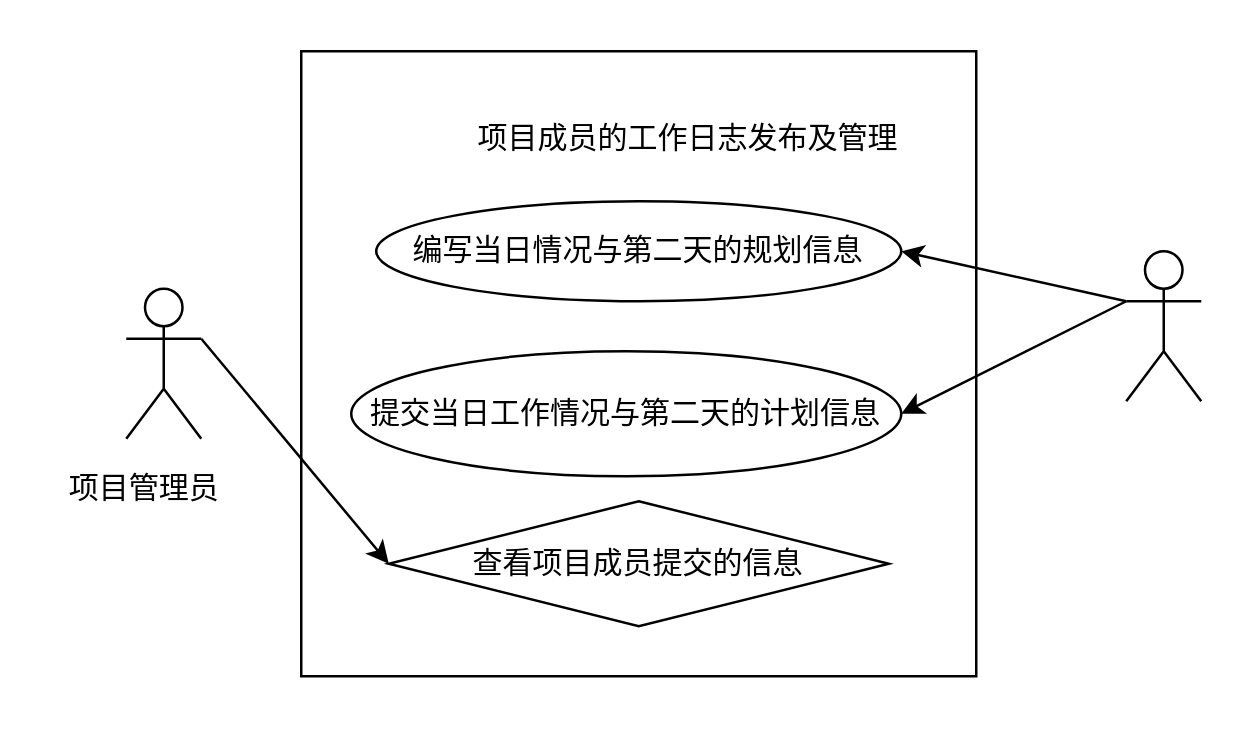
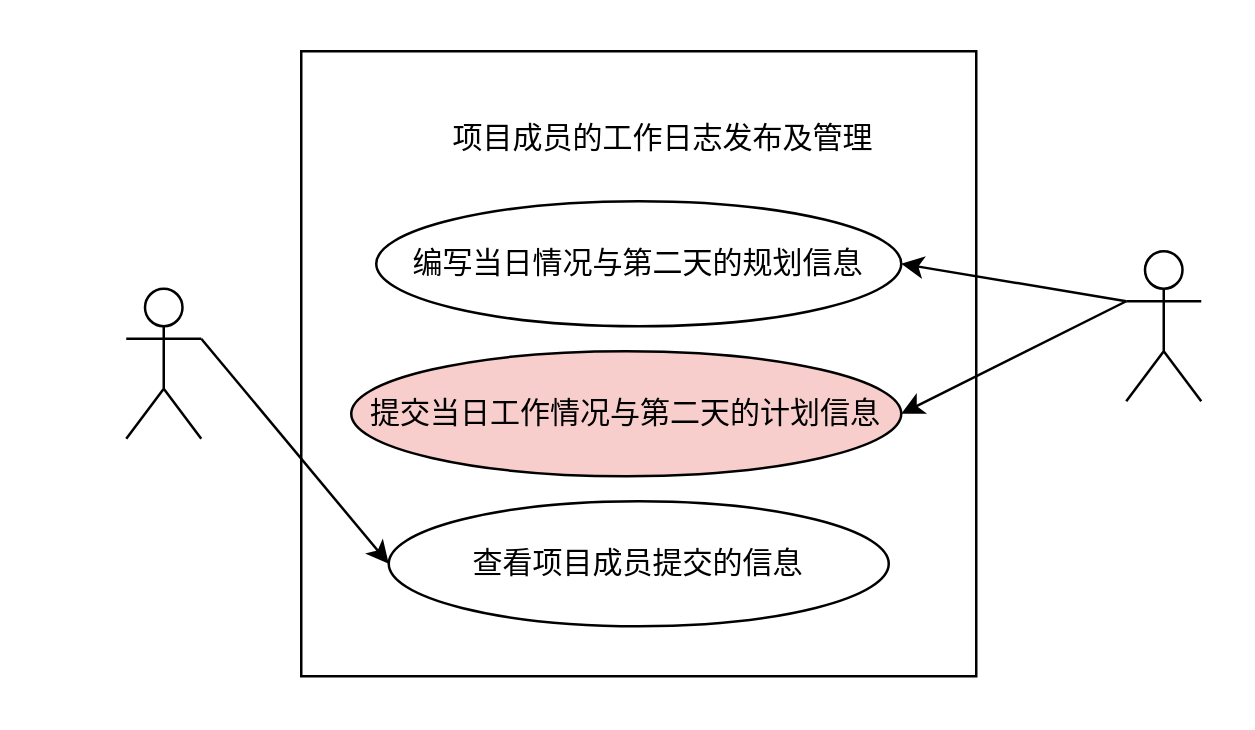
- <mxCell id="3" value="项目成员的工作日志发布及管理" style="text;html=1;strokeColor=none;fillColor=none;align=center;verticalAlign=middle;whiteSpace=wrap;rounded=0;" vertex="1" parent="1"><mxGeometry x="180" y="40" width="190" height="30" as="geometry" /></mxCell>
+ <mxCell id="3" value="项目成员的工作日志发布及管理" style="text;html=1;strokeColor=none;fillColor=none;align=center;verticalAlign=middle;whiteSpace=wrap;rounded=0;" vertex="1" parent="1"><mxGeometry x="170" y="40" width="190" height="30" as="geometry" /></mxCell>
- <mxCell id="4" value="编写当日情况与第二天的规划信息" style="ellipse;whiteSpace=wrap;html=1;" vertex="1" parent="1"><mxGeometry x="150" y="80" width="210" height="40" as="geometry" /></mxCell>
+ <mxCell id="4" value="编写当日情况与第二天的规划信息" style="ellipse;whiteSpace=wrap;html=1;" vertex="1" parent="1"><mxGeometry x="150" y="80" width="210" height="50" as="geometry" /></mxCell>
- <mxCell id="5" value="提交当日工作情况与第二天的计划信息" style="ellipse;whiteSpace=wrap;html=1;" vertex="1" parent="1"><mxGeometry x="140" y="140" width="220" height="50" as="geometry" /></mxCell>
+ <mxCell id="5" value="提交当日工作情况与第二天的计划信息" style="ellipse;whiteSpace=wrap;html=1;fillColor=#f8cecc;" vertex="1" parent="1"><mxGeometry x="140" y="140" width="220" height="50" as="geometry" /></mxCell>
- <mxCell id="9" value="项目管理员" style="text;html=1;strokeColor=none;fillColor=none;align=center;verticalAlign=middle;whiteSpace=wrap;rounded=0;" vertex="1" parent="1"><mxGeometry x="20" y="180" width="75" height="30" as="geometry" /></mxCell>
- <mxCell id="6" value="查看项目成员提交的信息" style="rhombus;whiteSpace=wrap;html=1;" vertex="1" parent="1"><mxGeometry x="155" y="200" width="200" height="50" as="geometry" /></mxCell>
+ <mxCell id="6" value="查看项目成员提交的信息" style="ellipse;whiteSpace=wrap;html=1;" vertex="1" parent="1"><mxGeometry x="155" y="200" width="200" height="50" as="geometry" /></mxCell>
